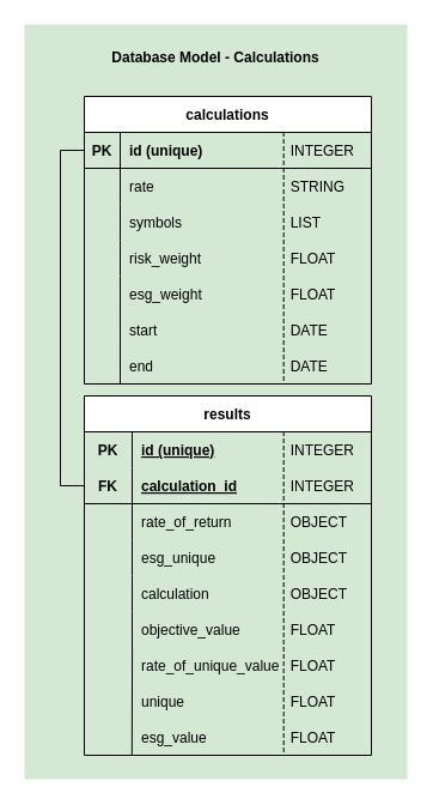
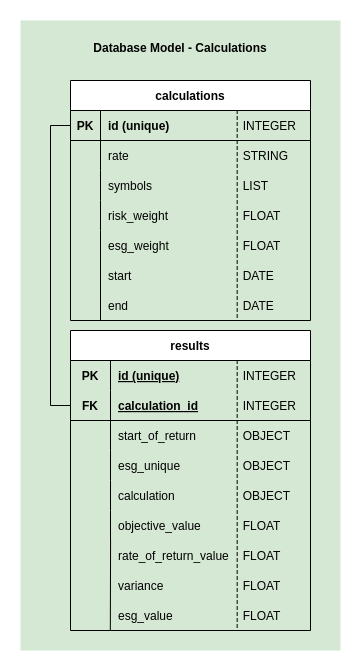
- <mxCell id="13" value="rate_of_return" style="shape=partialRectangle;connectable=0;fillColor=none;top=0;left=0;bottom=0;right=0;align=left;spacingLeft=6;overflow=hidden;" parent="11" vertex="1"><mxGeometry x="40" width="200" height="30" as="geometry"><mxRectangle width="200" height="30" as="alternateBounds" /></mxGeometry></mxCell>
+ <mxCell id="13" value="start_of_return" style="shape=partialRectangle;connectable=0;fillColor=none;top=0;left=0;bottom=0;right=0;align=left;spacingLeft=6;overflow=hidden;" parent="11" vertex="1"><mxGeometry x="40" width="200" height="30" as="geometry"><mxRectangle width="200" height="30" as="alternateBounds" /></mxGeometry></mxCell>
- <mxCell id="69" value="rate_of_unique_value" style="shape=partialRectangle;connectable=0;fillColor=none;top=0;left=0;bottom=0;right=0;align=left;spacingLeft=6;overflow=hidden;" parent="67" vertex="1"><mxGeometry x="40" width="130" height="30" as="geometry"><mxRectangle width="200" height="30" as="alternateBounds" /></mxGeometry></mxCell>
+ <mxCell id="69" value="rate_of_return_value" style="shape=partialRectangle;connectable=0;fillColor=none;top=0;left=0;bottom=0;right=0;align=left;spacingLeft=6;overflow=hidden;" parent="67" vertex="1"><mxGeometry x="40" width="130" height="30" as="geometry"><mxRectangle width="200" height="30" as="alternateBounds" /></mxGeometry></mxCell>
- <mxCell id="72" value="unique" style="shape=partialRectangle;connectable=0;fillColor=none;top=0;left=0;bottom=0;right=0;align=left;spacingLeft=6;overflow=hidden;" parent="70" vertex="1"><mxGeometry x="40" width="130" height="30" as="geometry"><mxRectangle width="200" height="30" as="alternateBounds" /></mxGeometry></mxCell>
+ <mxCell id="72" value="variance" style="shape=partialRectangle;connectable=0;fillColor=none;top=0;left=0;bottom=0;right=0;align=left;spacingLeft=6;overflow=hidden;" parent="70" vertex="1"><mxGeometry x="40" width="130" height="30" as="geometry"><mxRectangle width="200" height="30" as="alternateBounds" /></mxGeometry></mxCell>
